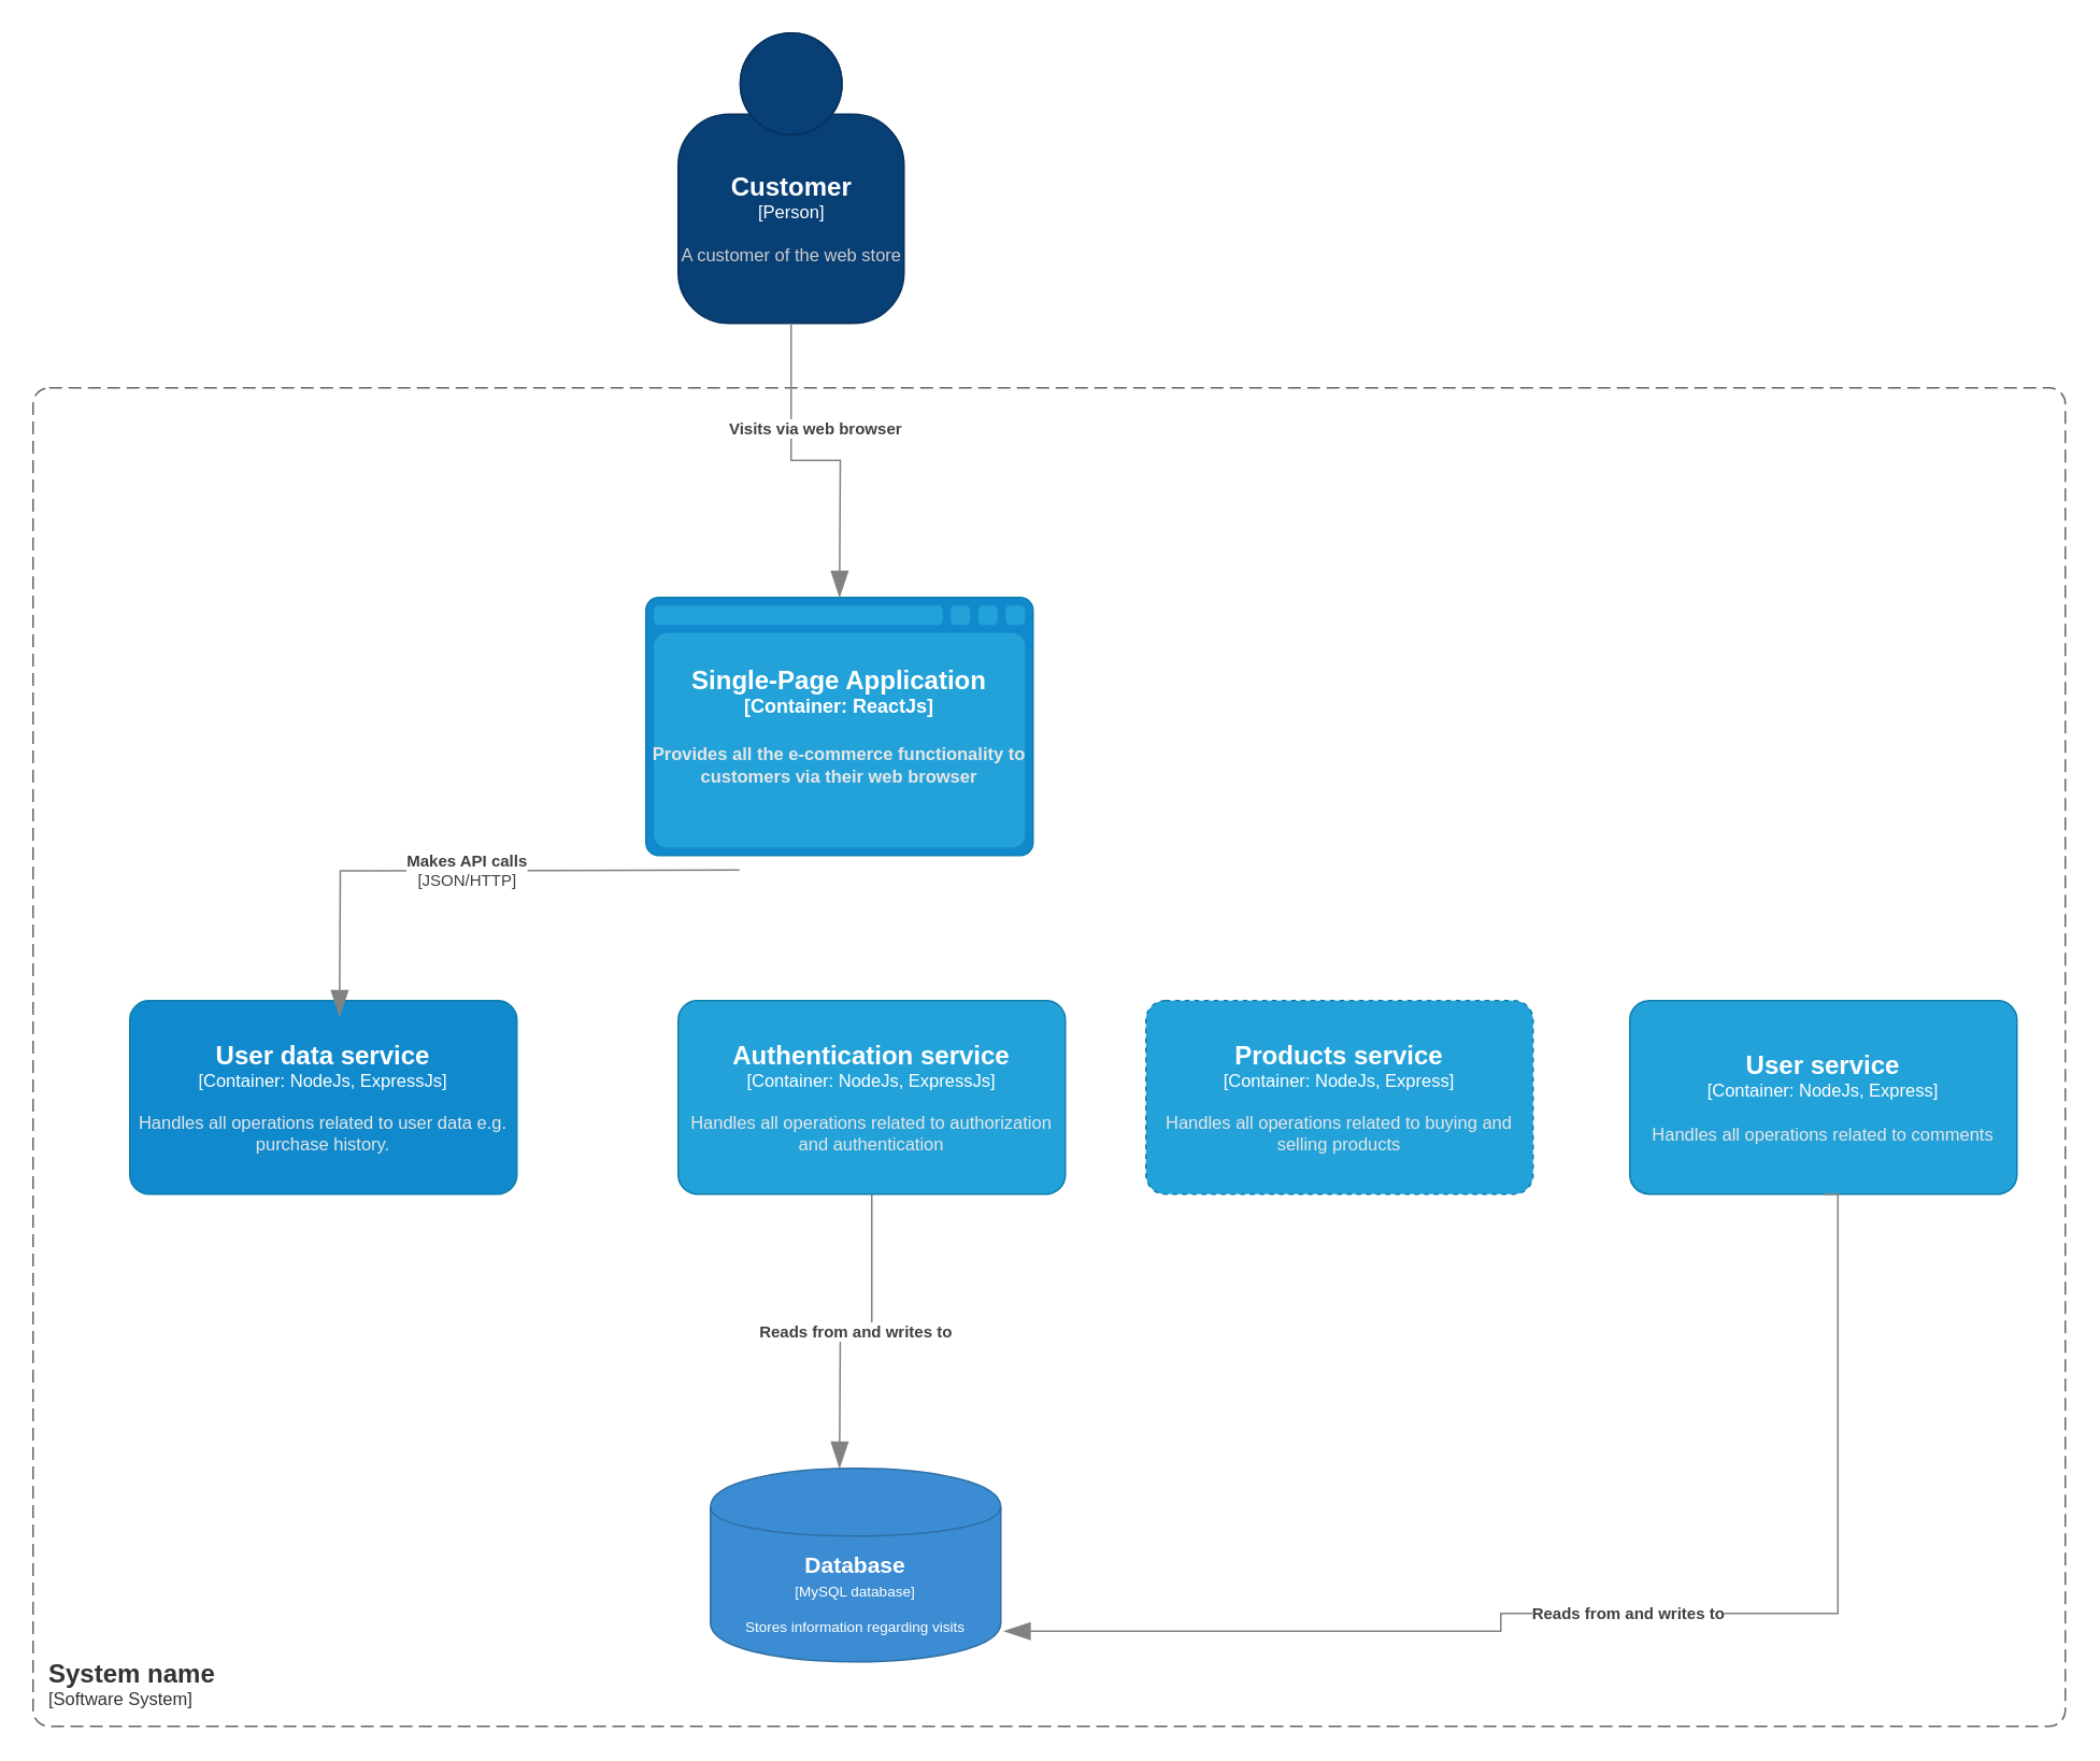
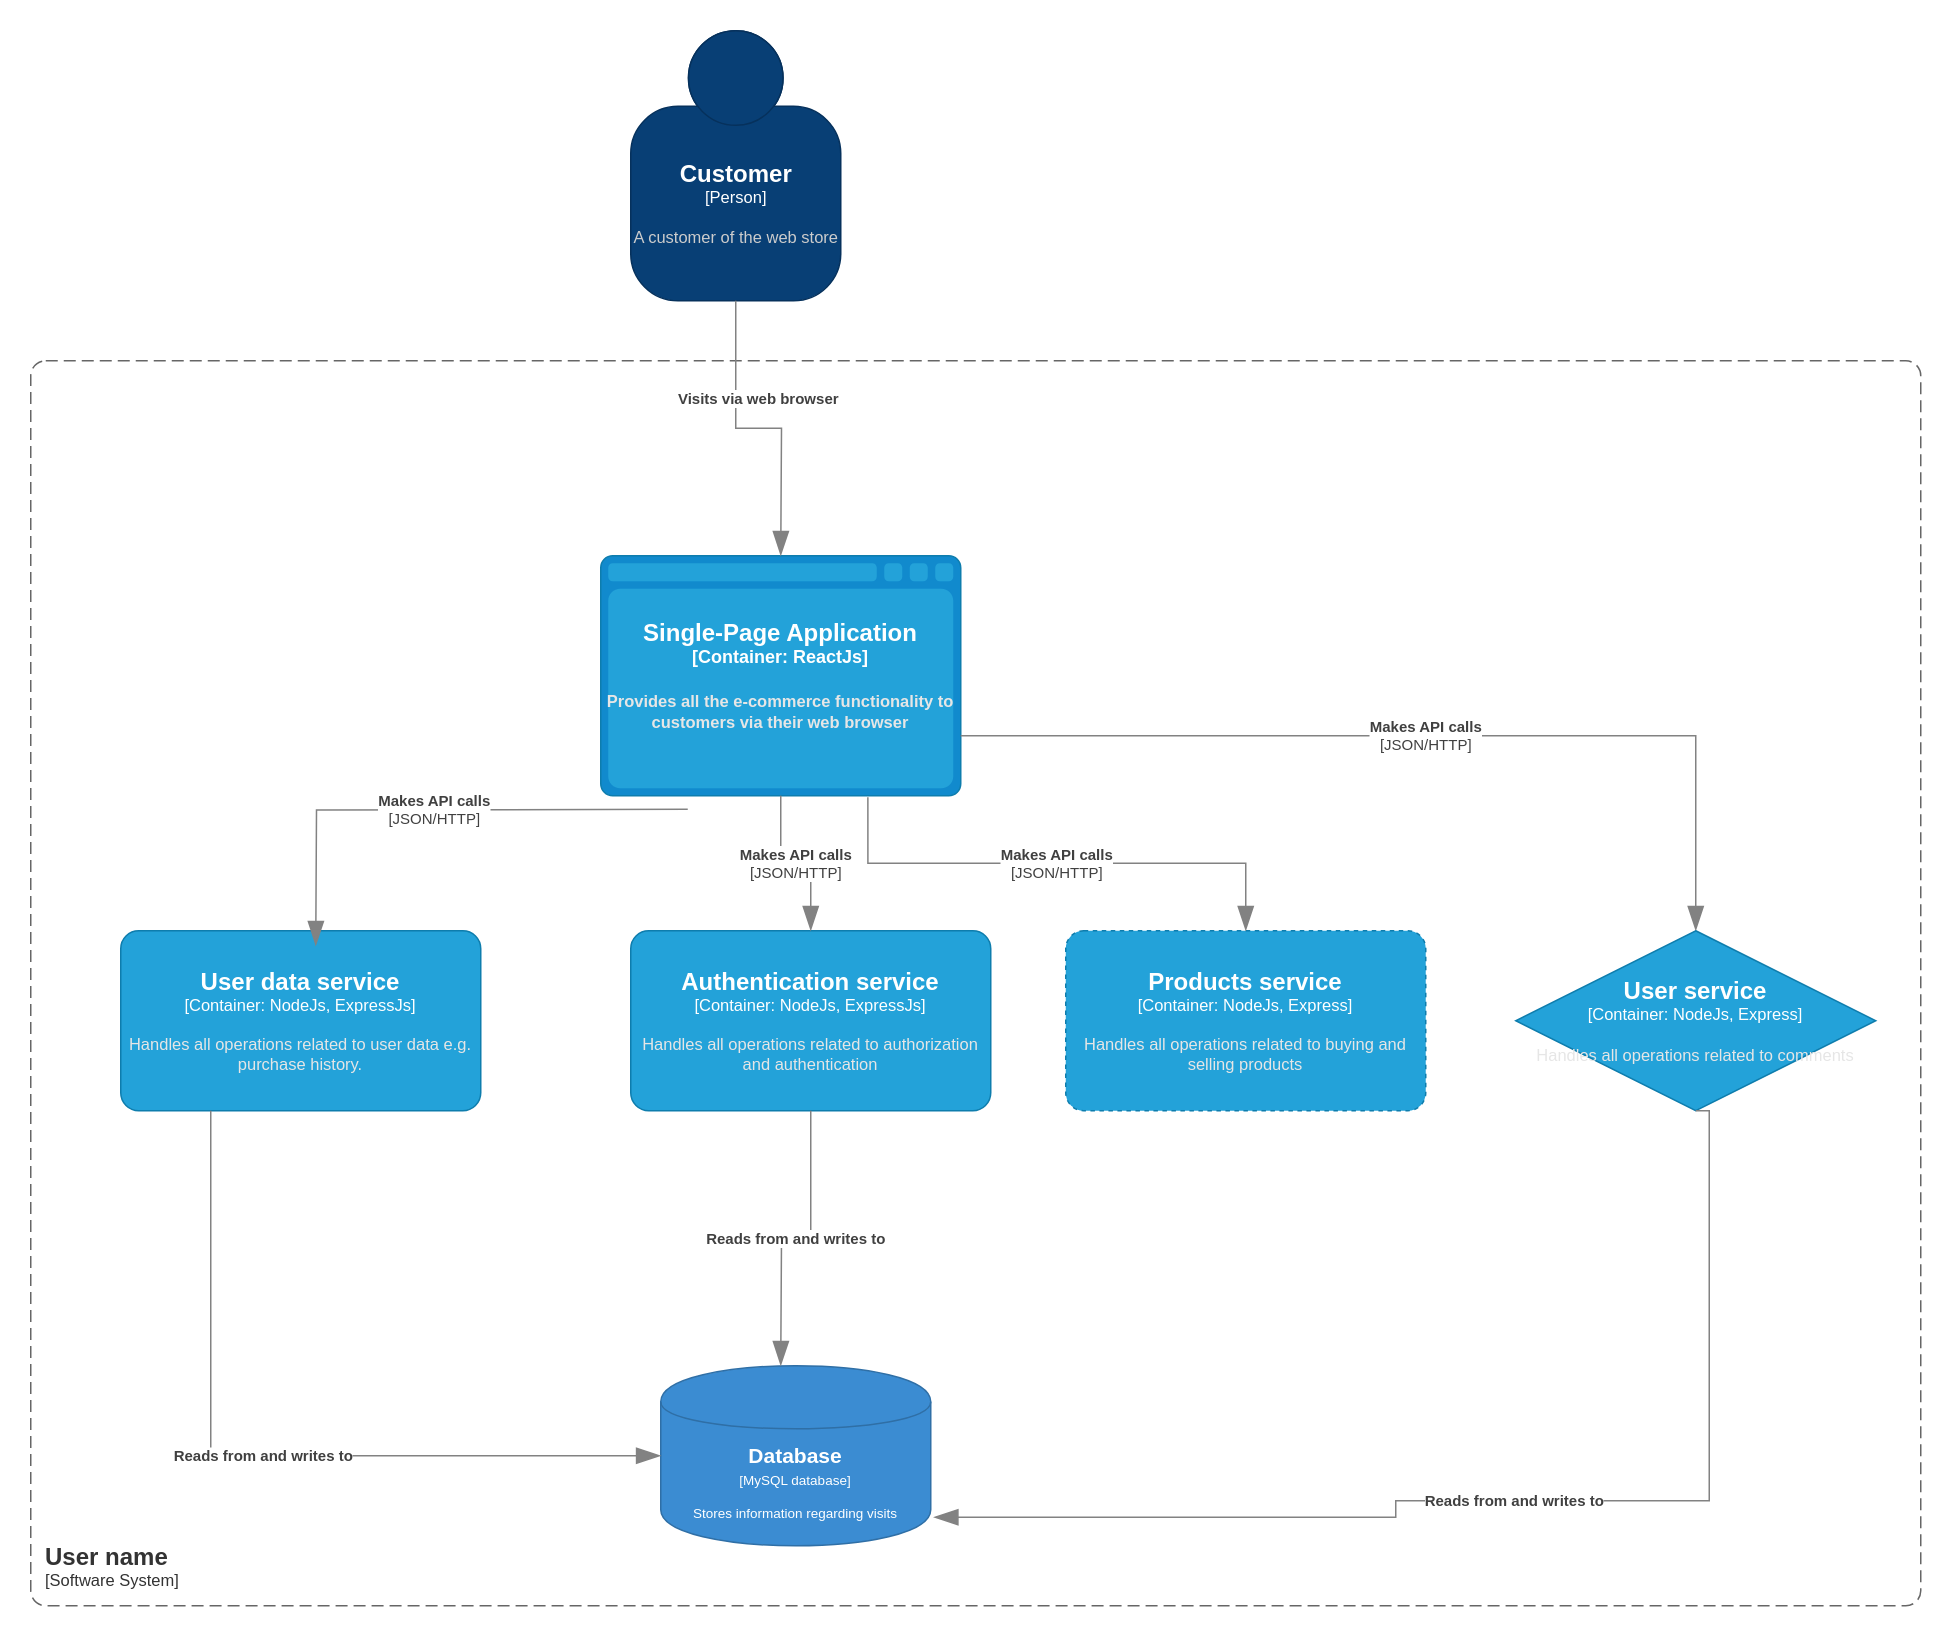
+ <mxCell id="11" value="&lt;div style=&quot;text-align: left&quot;&gt;&lt;div style=&quot;text-align: center&quot;&gt;&lt;b&gt;Makes API calls&lt;/b&gt;&lt;/div&gt;&lt;div style=&quot;text-align: center&quot;&gt;[JSON/HTTP]&lt;/div&gt;&lt;/div&gt;" style="endArrow=blockThin;html=1;fontSize=10;fontColor=#404040;strokeWidth=1;endFill=1;strokeColor=#828282;elbow=vertical;metaEdit=1;endSize=14;startSize=14;jumpStyle=arc;jumpSize=16;rounded=0;edgeStyle=orthogonalEdgeStyle;exitX=1;exitY=0.75;exitDx=0;exitDy=0;exitPerimeter=0;" parent="1" source="4" target="15" edge="1"><mxGeometry width="240" relative="1" as="geometry"><mxPoint x="450" y="550" as="sourcePoint" /><mxPoint x="520" y="570" as="targetPoint" /></mxGeometry></mxCell>
+ <mxCell id="8" value="&lt;div style=&quot;text-align: left&quot;&gt;&lt;div style=&quot;text-align: center&quot;&gt;&lt;b&gt;Makes API calls&lt;/b&gt;&lt;/div&gt;&lt;div style=&quot;text-align: center&quot;&gt;[JSON/HTTP]&lt;/div&gt;&lt;/div&gt;" style="endArrow=blockThin;html=1;fontSize=10;fontColor=#404040;strokeWidth=1;endFill=1;strokeColor=#828282;elbow=vertical;metaEdit=1;endSize=14;startSize=14;jumpStyle=arc;jumpSize=16;rounded=0;edgeStyle=orthogonalEdgeStyle;exitX=0.5;exitY=1;exitDx=0;exitDy=0;exitPerimeter=0;entryX=0.5;entryY=0;entryDx=0;entryDy=0;entryPerimeter=0;" parent="1" source="4" target="5" edge="1"><mxGeometry width="240" relative="1" as="geometry"><mxPoint x="600" y="570" as="sourcePoint" /><mxPoint x="840" y="570" as="targetPoint" /></mxGeometry></mxCell>
+ <mxCell id="9" value="&lt;div style=&quot;text-align: left&quot;&gt;&lt;div style=&quot;text-align: center&quot;&gt;&lt;b&gt;Makes API calls&lt;/b&gt;&lt;/div&gt;&lt;div style=&quot;text-align: center&quot;&gt;[JSON/HTTP]&lt;/div&gt;&lt;/div&gt;" style="endArrow=blockThin;html=1;fontSize=10;fontColor=#404040;strokeWidth=1;endFill=1;strokeColor=#828282;elbow=vertical;metaEdit=1;endSize=14;startSize=14;jumpStyle=arc;jumpSize=16;rounded=0;edgeStyle=orthogonalEdgeStyle;exitX=0.742;exitY=1.006;exitDx=0;exitDy=0;exitPerimeter=0;entryX=0.5;entryY=0;entryDx=0;entryDy=0;entryPerimeter=0;" parent="1" source="4" target="7" edge="1"><mxGeometry width="240" relative="1" as="geometry"><mxPoint x="530" y="540" as="sourcePoint" /><mxPoint x="530" y="630" as="targetPoint" /></mxGeometry></mxCell>
- <mxCell id="10" value="&lt;font style=&quot;font-size: 16px&quot;&gt;&lt;b&gt;User data service&lt;/b&gt;&lt;/font&gt;&lt;div&gt;[Container: NodeJs, ExpressJs]&lt;/div&gt;&lt;br&gt;&lt;div&gt;&lt;font style=&quot;font-size: 11px&quot;&gt;&lt;font color=&quot;#E6E6E6&quot;&gt;Handles all operations related to user data e.g. purchase history.&lt;/font&gt;&lt;/div&gt;" style="rounded=1;whiteSpace=wrap;html=1;fontSize=11;labelBackgroundColor=none;fillColor=#118acd;fontColor=#ffffff;align=center;arcSize=10;strokeColor=#0E7DAD;metaEdit=1;resizable=0;points=[[0.25,0,0],[0.5,0,0],[0.75,0,0],[1,0.25,0],[1,0.5,0],[1,0.75,0],[0.75,1,0],[0.5,1,0],[0.25,1,0],[0,0.75,0],[0,0.5,0],[0,0.25,0]];" parent="1" vertex="1"><mxGeometry x="80" y="620" width="240" height="120" as="geometry" /></mxCell>
+ <mxCell id="10" value="&lt;font style=&quot;font-size: 16px&quot;&gt;&lt;b&gt;User data service&lt;/b&gt;&lt;/font&gt;&lt;div&gt;[Container: NodeJs, ExpressJs]&lt;/div&gt;&lt;br&gt;&lt;div&gt;&lt;font style=&quot;font-size: 11px&quot;&gt;&lt;font color=&quot;#E6E6E6&quot;&gt;Handles all operations related to user data e.g. purchase history.&lt;/font&gt;&lt;/div&gt;" style="rounded=1;whiteSpace=wrap;html=1;fontSize=11;labelBackgroundColor=none;fillColor=#23A2D9;fontColor=#ffffff;align=center;arcSize=10;strokeColor=#0E7DAD;metaEdit=1;resizable=0;points=[[0.25,0,0],[0.5,0,0],[0.75,0,0],[1,0.25,0],[1,0.5,0],[1,0.75,0],[0.75,1,0],[0.5,1,0],[0.25,1,0],[0,0.75,0],[0,0.5,0],[0,0.25,0]];" parent="1" vertex="1"><mxGeometry x="80" y="620" width="240" height="120" as="geometry" /></mxCell>
- <mxCell id="15" value="&lt;font style=&quot;font-size: 16px&quot;&gt;&lt;b&gt;User service&lt;/b&gt;&lt;/font&gt;&lt;div&gt;[Container: NodeJs, Express]&lt;/div&gt;&lt;br&gt;&lt;div&gt;&lt;font style=&quot;font-size: 11px&quot;&gt;&lt;font color=&quot;#E6E6E6&quot;&gt;Handles all operations related to comments&lt;/font&gt;&lt;/div&gt;" style="rounded=1;whiteSpace=wrap;html=1;fontSize=11;labelBackgroundColor=none;fillColor=#23A2D9;fontColor=#ffffff;align=center;arcSize=10;strokeColor=#0E7DAD;metaEdit=1;resizable=0;points=[[0.25,0,0],[0.5,0,0],[0.75,0,0],[1,0.25,0],[1,0.5,0],[1,0.75,0],[0.75,1,0],[0.5,1,0],[0.25,1,0],[0,0.75,0],[0,0.5,0],[0,0.25,0]];" vertex="1" parent="1"><mxGeometry x="1010" y="620" width="240" height="120" as="geometry" /></mxCell>
+ <mxCell id="15" value="&lt;font style=&quot;font-size: 16px&quot;&gt;&lt;b&gt;User service&lt;/b&gt;&lt;/font&gt;&lt;div&gt;[Container: NodeJs, Express]&lt;/div&gt;&lt;br&gt;&lt;div&gt;&lt;font style=&quot;font-size: 11px&quot;&gt;&lt;font color=&quot;#E6E6E6&quot;&gt;Handles all operations related to comments&lt;/font&gt;&lt;/div&gt;" style="rhombus;whiteSpace=wrap;html=1;fontSize=11;labelBackgroundColor=none;fillColor=#23A2D9;fontColor=#ffffff;align=center;arcSize=10;strokeColor=#0E7DAD;metaEdit=1;resizable=0;points=[[0.25,0,0],[0.5,0,0],[0.75,0,0],[1,0.25,0],[1,0.5,0],[1,0.75,0],[0.75,1,0],[0.5,1,0],[0.25,1,0],[0,0.75,0],[0,0.5,0],[0,0.25,0]];" vertex="1" parent="1"><mxGeometry x="1010" y="620" width="240" height="120" as="geometry" /></mxCell>
+ <mxCell id="13" value="&lt;div style=&quot;text-align: left&quot;&gt;&lt;div style=&quot;text-align: center&quot;&gt;&lt;b&gt;Reads from and writes to&lt;/b&gt;&lt;/div&gt;" style="endArrow=blockThin;html=1;fontSize=10;fontColor=#404040;strokeWidth=1;endFill=1;strokeColor=#828282;elbow=vertical;metaEdit=1;endSize=14;startSize=14;jumpStyle=arc;jumpSize=16;rounded=0;edgeStyle=orthogonalEdgeStyle;exitX=0.25;exitY=1;exitDx=0;exitDy=0;exitPerimeter=0;entryX=0;entryY=0.5;entryDx=0;entryDy=0;" parent="1" source="10" target="12" edge="1"><mxGeometry width="240" relative="1" as="geometry"><mxPoint x="600" y="750" as="sourcePoint" /><mxPoint x="840" y="750" as="targetPoint" /></mxGeometry></mxCell>
- <mxCell id="3" value="&lt;font style=&quot;font-size: 16px&quot;&gt;&lt;b&gt;&lt;div style=&quot;text-align: left&quot;&gt;System name&lt;/div&gt;&lt;/b&gt;&lt;/font&gt;&lt;div style=&quot;text-align: left&quot;&gt;[Software System]&lt;/div&gt;" style="rounded=1;fontSize=11;whiteSpace=wrap;html=1;dashed=1;arcSize=20;fillColor=none;strokeColor=#666666;fontColor=#333333;labelBackgroundColor=none;align=left;verticalAlign=bottom;labelBorderColor=none;spacingTop=0;spacing=10;dashPattern=8 4;metaEdit=1;rotatable=0;perimeter=rectanglePerimeter;noLabel=0;labelPadding=0;allowArrows=0;connectable=0;expand=0;recursiveResize=0;editable=1;pointerEvents=0;absoluteArcSize=1;points=[[0.25,0,0],[0.5,0,0],[0.75,0,0],[1,0.25,0],[1,0.5,0],[1,0.75,0],[0.75,1,0],[0.5,1,0],[0.25,1,0],[0,0.75,0],[0,0.5,0],[0,0.25,0]];" parent="1" vertex="1"><mxGeometry x="20" y="240" width="1260" height="830" as="geometry" /></mxCell>
+ <mxCell id="3" value="&lt;font style=&quot;font-size: 16px&quot;&gt;&lt;b&gt;&lt;div style=&quot;text-align: left&quot;&gt;User name&lt;/div&gt;&lt;/b&gt;&lt;/font&gt;&lt;div style=&quot;text-align: left&quot;&gt;[Software System]&lt;/div&gt;" style="rounded=1;fontSize=11;whiteSpace=wrap;html=1;dashed=1;arcSize=20;fillColor=none;strokeColor=#666666;fontColor=#333333;labelBackgroundColor=none;align=left;verticalAlign=bottom;labelBorderColor=none;spacingTop=0;spacing=10;dashPattern=8 4;metaEdit=1;rotatable=0;perimeter=rectanglePerimeter;noLabel=0;labelPadding=0;allowArrows=0;connectable=0;expand=0;recursiveResize=0;editable=1;pointerEvents=0;absoluteArcSize=1;points=[[0.25,0,0],[0.5,0,0],[0.75,0,0],[1,0.25,0],[1,0.5,0],[1,0.75,0],[0.75,1,0],[0.5,1,0],[0.25,1,0],[0,0.75,0],[0,0.5,0],[0,0.25,0]];" parent="1" vertex="1"><mxGeometry x="20" y="240" width="1260" height="830" as="geometry" /></mxCell>
